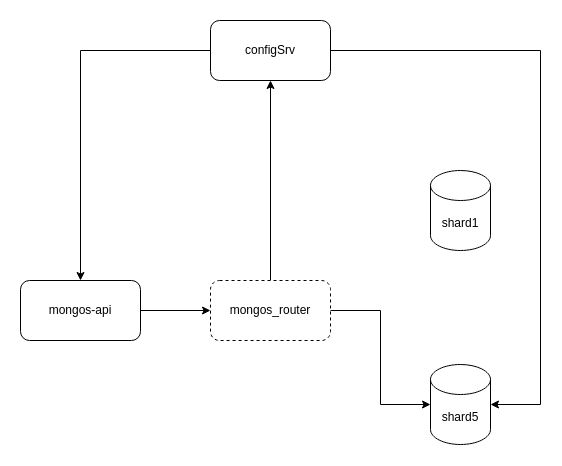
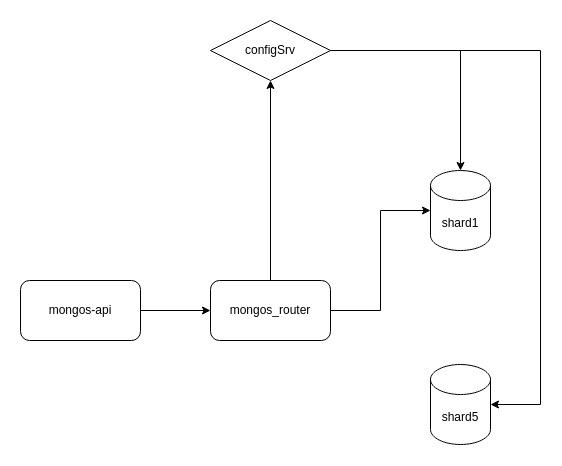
- <mxCell id="12" value="configSrv" style="rounded=1;whiteSpace=wrap;html=1;" vertex="1" parent="1"><mxGeometry x="210" y="20" width="120" height="60" as="geometry" /></mxCell>
+ <mxCell id="12" value="configSrv" style="rhombus;whiteSpace=wrap;html=1;" vertex="1" parent="1"><mxGeometry x="210" y="20" width="120" height="60" as="geometry" /></mxCell>
- <mxCell id="10" style="edgeStyle=orthogonalEdgeStyle;rounded=0;orthogonalLoop=1;jettySize=auto;html=1;" edge="1" parent="1" source="12" target="3"><mxGeometry relative="1" as="geometry"><mxPoint x="512.5" y="115" as="targetPoint" /></mxGeometry></mxCell>
+ <mxCell id="10" style="edgeStyle=orthogonalEdgeStyle;rounded=0;orthogonalLoop=1;jettySize=auto;html=1;entryX=0.5;entryY=0;entryDx=0;entryDy=0;entryPerimeter=0;" edge="1" parent="1" source="12" target="2"><mxGeometry relative="1" as="geometry"><mxPoint x="512.5" y="115" as="targetPoint" /></mxGeometry></mxCell>
+ <mxCell id="4" style="edgeStyle=orthogonalEdgeStyle;rounded=0;orthogonalLoop=1;jettySize=auto;html=1;exitX=1;exitY=0.5;exitDx=0;exitDy=0;entryX=0;entryY=0.5;entryDx=0;entryDy=0;entryPerimeter=0;" edge="1" parent="1" source="7" target="2"><mxGeometry relative="1" as="geometry"><mxPoint x="420" y="207.5" as="targetPoint" /></mxGeometry></mxCell>
- <mxCell id="7" value="mongos_router" style="rounded=1;whiteSpace=wrap;html=1;dashed=1;" vertex="1" parent="1"><mxGeometry x="210" y="280" width="120" height="60" as="geometry" /></mxCell>
+ <mxCell id="7" value="mongos_router" style="rounded=1;whiteSpace=wrap;html=1;" vertex="1" parent="1"><mxGeometry x="210" y="280" width="120" height="60" as="geometry" /></mxCell>
- <mxCell id="9" style="edgeStyle=orthogonalEdgeStyle;rounded=0;orthogonalLoop=1;jettySize=auto;html=1;entryX=0;entryY=0.5;entryDx=0;entryDy=0;entryPerimeter=0;" edge="1" parent="1" source="7" target="8"><mxGeometry relative="1" as="geometry"><mxPoint x="420" y="403.5" as="targetPoint" /></mxGeometry></mxCell>
